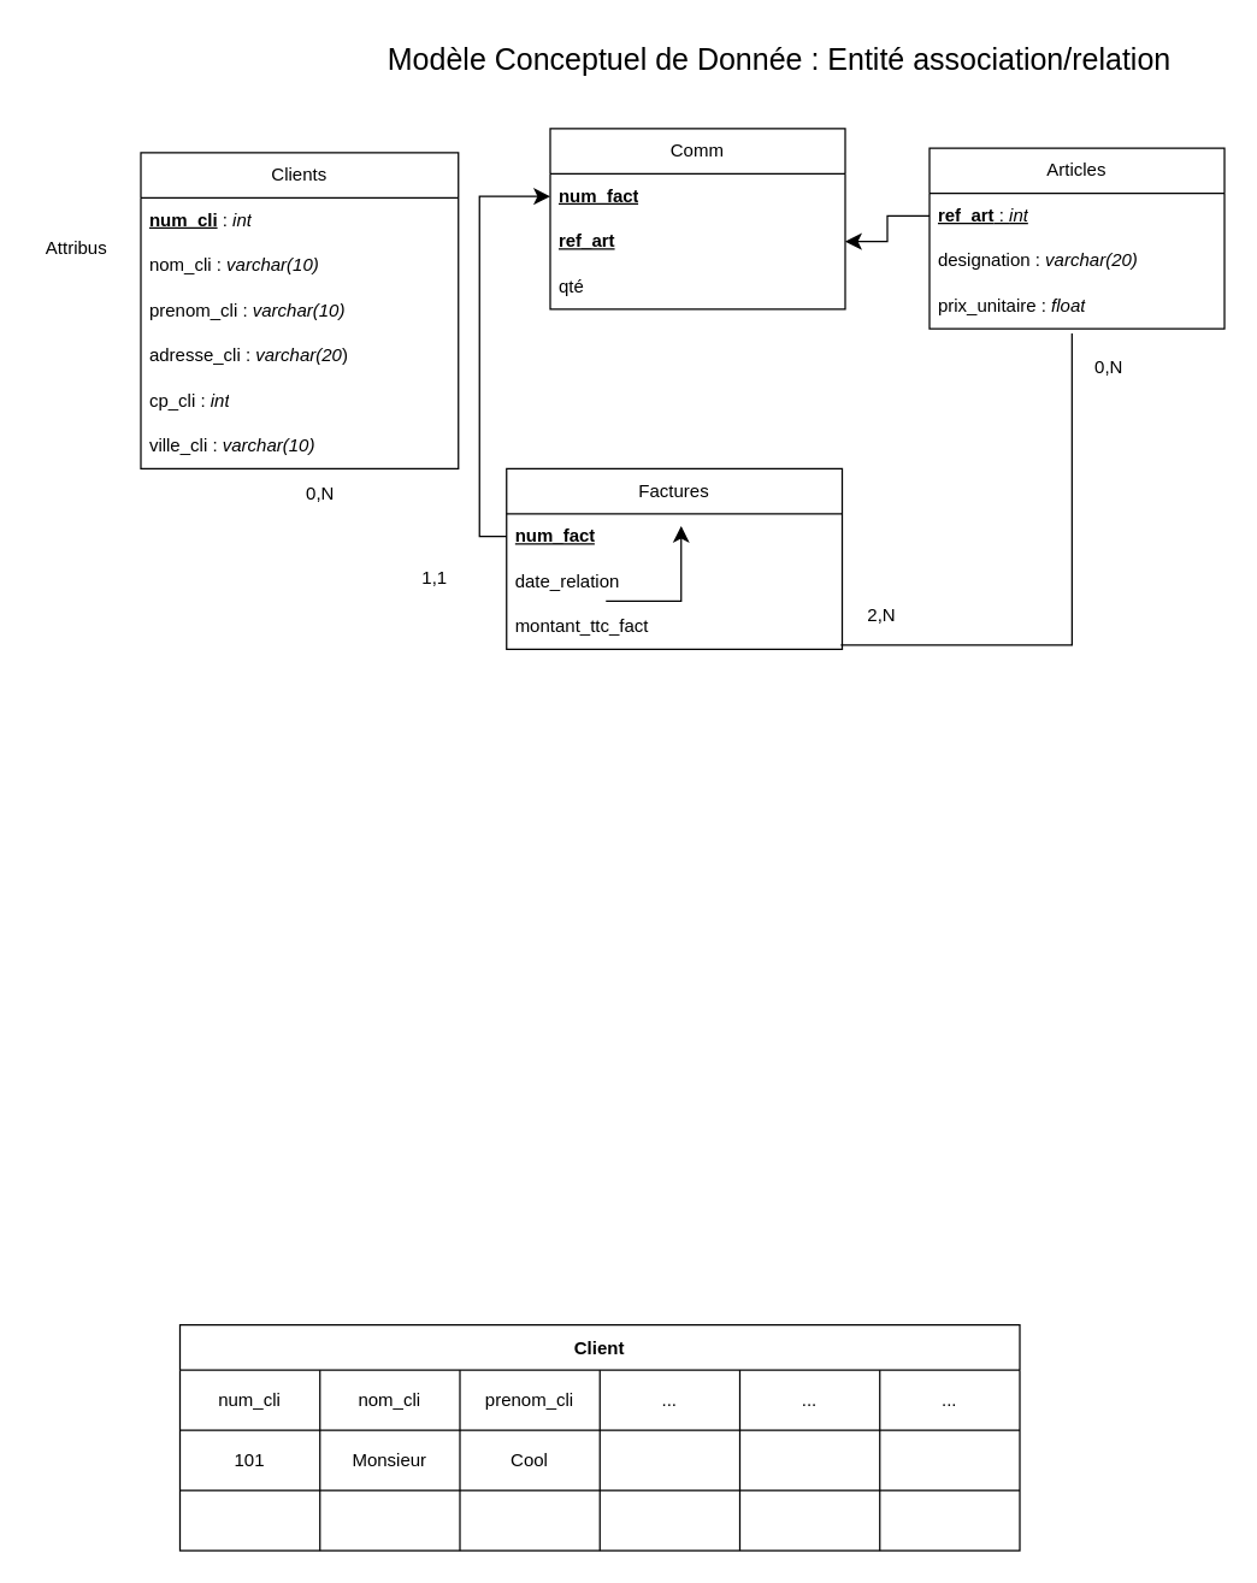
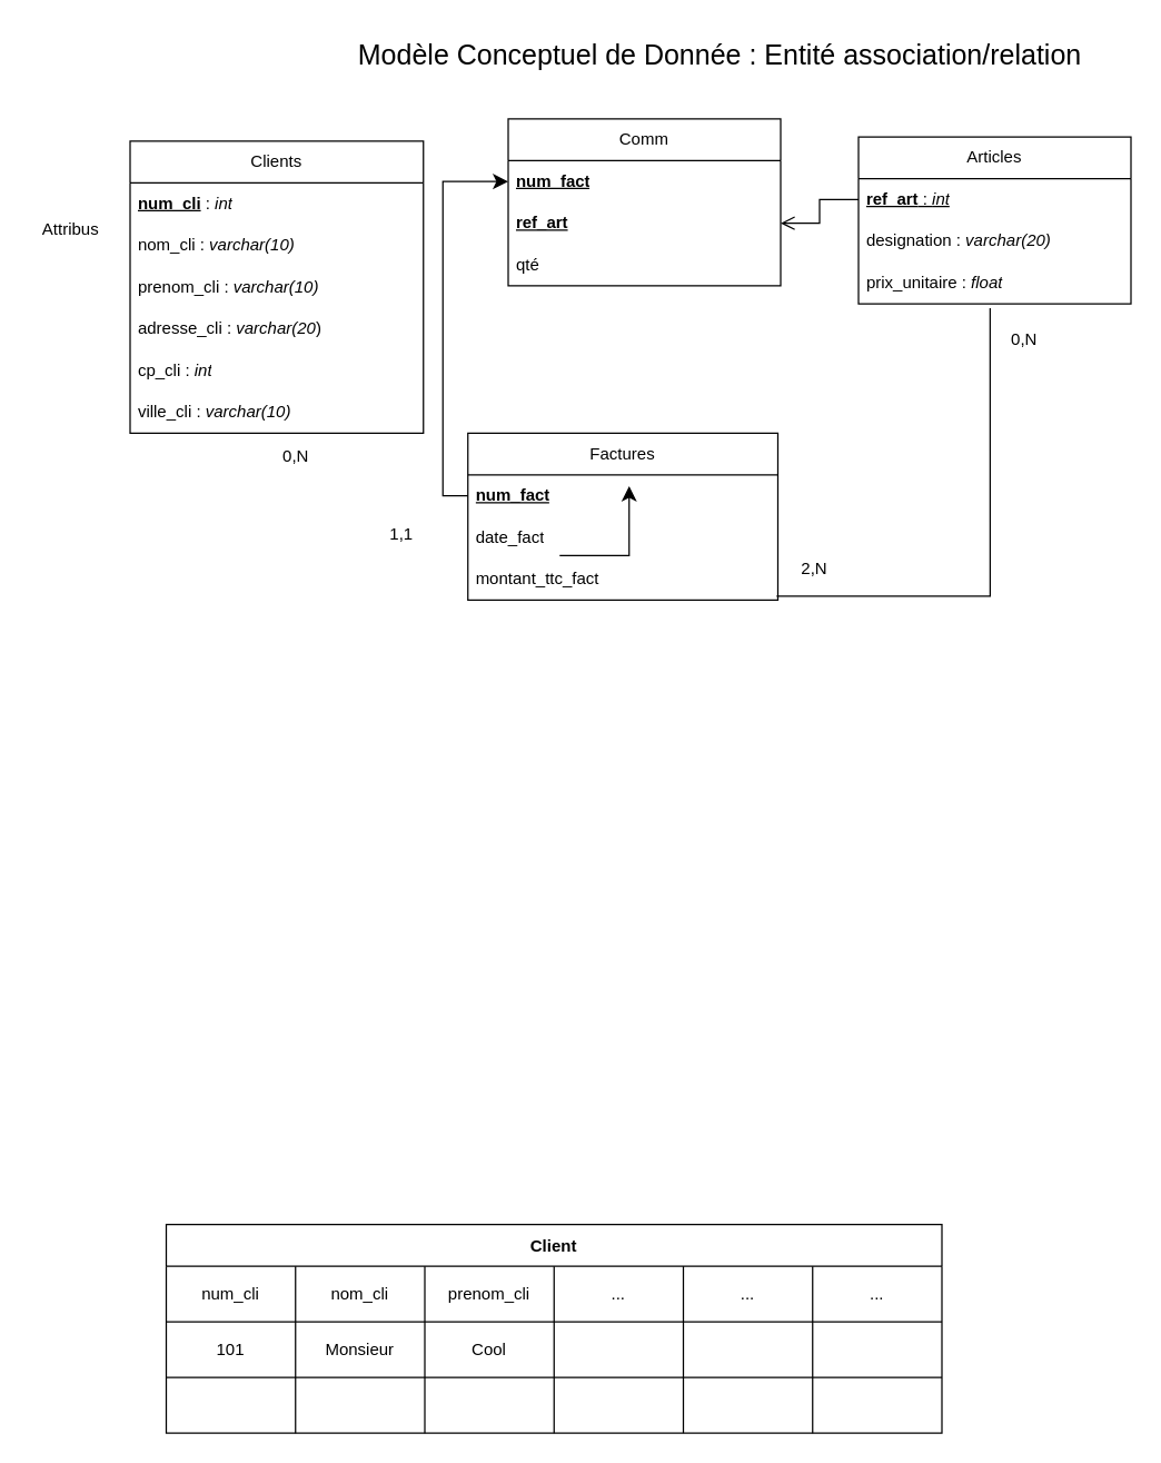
- <mxCell id="50" value="" style="edgeStyle=elbowEdgeStyle;elbow=horizontal;endArrow=classic;html=1;curved=0;rounded=0;endSize=8;startSize=8;fontSize=12;exitX=0;exitY=0.5;exitDx=0;exitDy=0;entryX=1;entryY=0.5;entryDx=0;entryDy=0;" edge="1" parent="1" source="10" target="26"><mxGeometry width="50" height="50" relative="1" as="geometry"><mxPoint x="563" y="279" as="sourcePoint" /><mxPoint x="613" y="229" as="targetPoint" /></mxGeometry></mxCell>
+ <mxCell id="50" value="" style="edgeStyle=elbowEdgeStyle;elbow=horizontal;endArrow=open;html=1;curved=0;rounded=0;endSize=8;startSize=8;fontSize=12;exitX=0;exitY=0.5;exitDx=0;exitDy=0;entryX=1;entryY=0.5;entryDx=0;entryDy=0;" edge="1" parent="1" source="10" target="26"><mxGeometry width="50" height="50" relative="1" as="geometry"><mxPoint x="563" y="279" as="sourcePoint" /><mxPoint x="613" y="229" as="targetPoint" /></mxGeometry></mxCell>
- <mxCell id="15" value="date_relation" style="text;strokeColor=none;fillColor=none;align=left;verticalAlign=middle;spacingLeft=4;spacingRight=4;overflow=hidden;points=[[0,0.5],[1,0.5]];portConstraint=eastwest;rotatable=0;whiteSpace=wrap;html=1;" vertex="1" parent="13"><mxGeometry y="60" width="223" height="30" as="geometry" /></mxCell>
+ <mxCell id="15" value="date_fact" style="text;strokeColor=none;fillColor=none;align=left;verticalAlign=middle;spacingLeft=4;spacingRight=4;overflow=hidden;points=[[0,0.5],[1,0.5]];portConstraint=eastwest;rotatable=0;whiteSpace=wrap;html=1;" vertex="1" parent="13"><mxGeometry y="60" width="223" height="30" as="geometry" /></mxCell>
